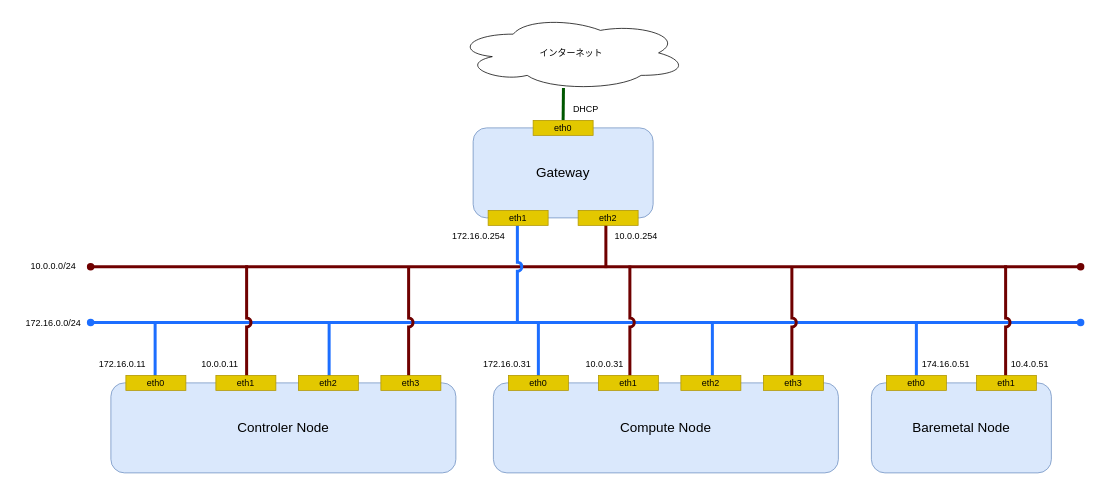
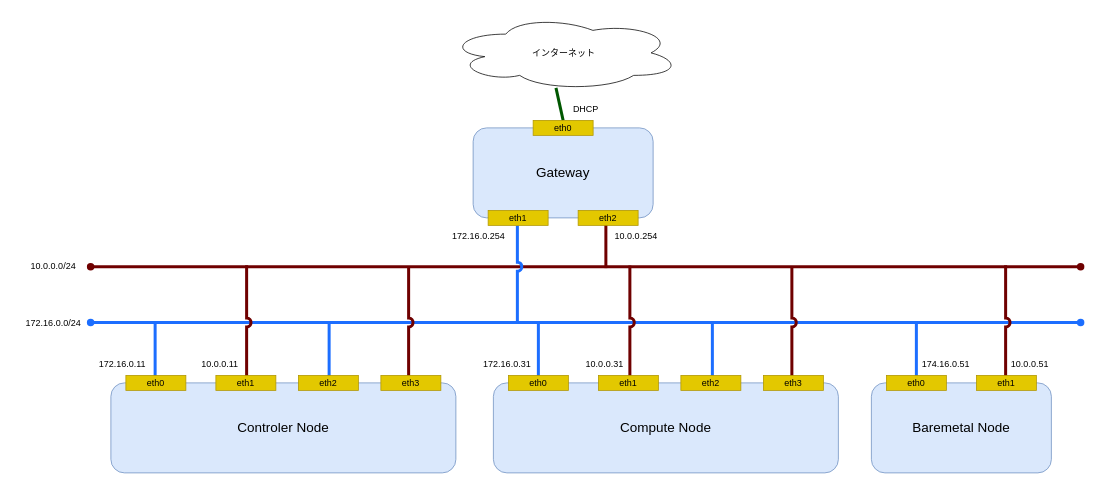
- <mxCell id="4" value="インターネット" style="ellipse;shape=cloud;whiteSpace=wrap;html=1;" parent="1" vertex="1"><mxGeometry x="606" width="310" height="100" as="geometry" y="20" /></mxCell>
+ <mxCell id="4" value="インターネット" style="ellipse;shape=cloud;whiteSpace=wrap;html=1;" parent="1" vertex="1"><mxGeometry x="596" y="20" width="310" height="100" as="geometry" /></mxCell>
- <mxCell id="33" value="10.4.0.51" style="text;html=1;align=center;verticalAlign=middle;resizable=0;points=[];autosize=1;strokeColor=none;fillColor=none;" parent="20" vertex="1"><mxGeometry x="1337" y="470" width="70" height="30" as="geometry" /></mxCell>
+ <mxCell id="33" value="10.0.0.51" style="text;html=1;align=center;verticalAlign=middle;resizable=0;points=[];autosize=1;strokeColor=none;fillColor=none;" parent="20" vertex="1"><mxGeometry x="1337" y="470" width="70" height="30" as="geometry" /></mxCell>
